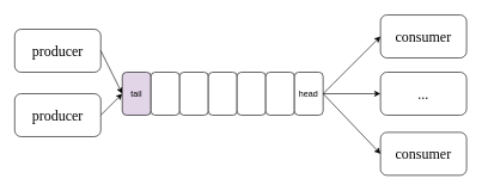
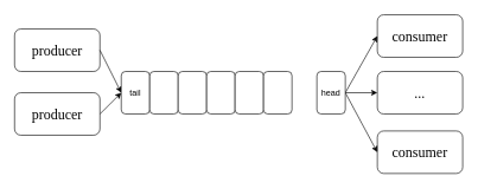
- <mxCell id="9" value="tail" style="rounded=1;whiteSpace=wrap;html=1;fillColor=#e1d5e7;" parent="1" vertex="1"><mxGeometry x="170" y="100" width="40" height="60" as="geometry" /></mxCell>
+ <mxCell id="9" value="tail" style="rounded=1;whiteSpace=wrap;html=1;" parent="1" vertex="1"><mxGeometry x="170" y="100" width="40" height="60" as="geometry" /></mxCell>
- <mxCell id="15" value="head" style="rounded=1;whiteSpace=wrap;html=1;" parent="1" vertex="1"><mxGeometry x="410" y="100" width="40" height="60" as="geometry" /></mxCell>
+ <mxCell id="15" value="head" style="rounded=1;whiteSpace=wrap;html=1;" parent="1" vertex="1"><mxGeometry x="445" y="100" width="40" height="60" as="geometry" /></mxCell>
